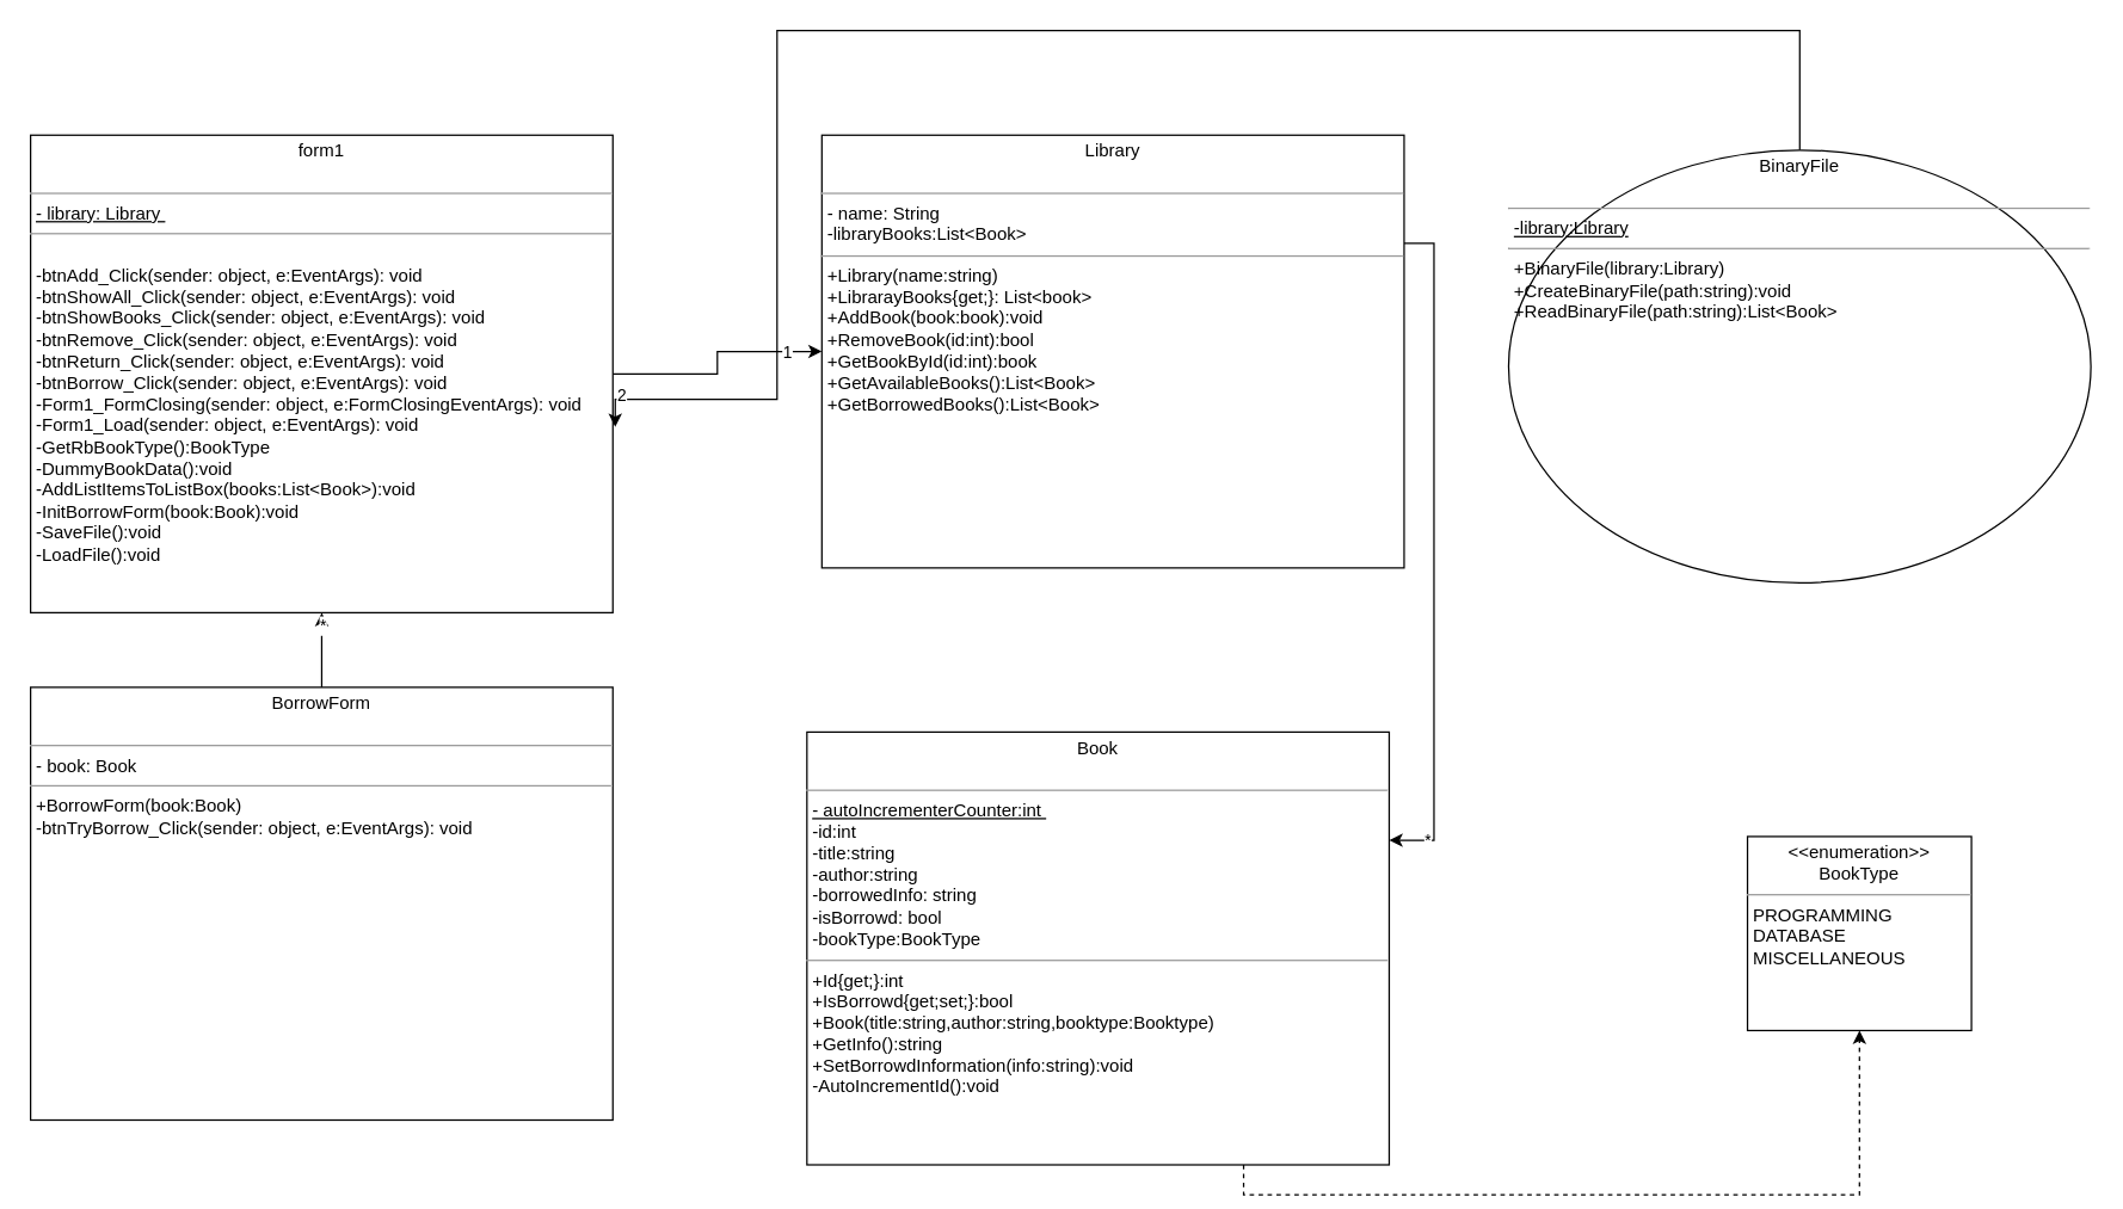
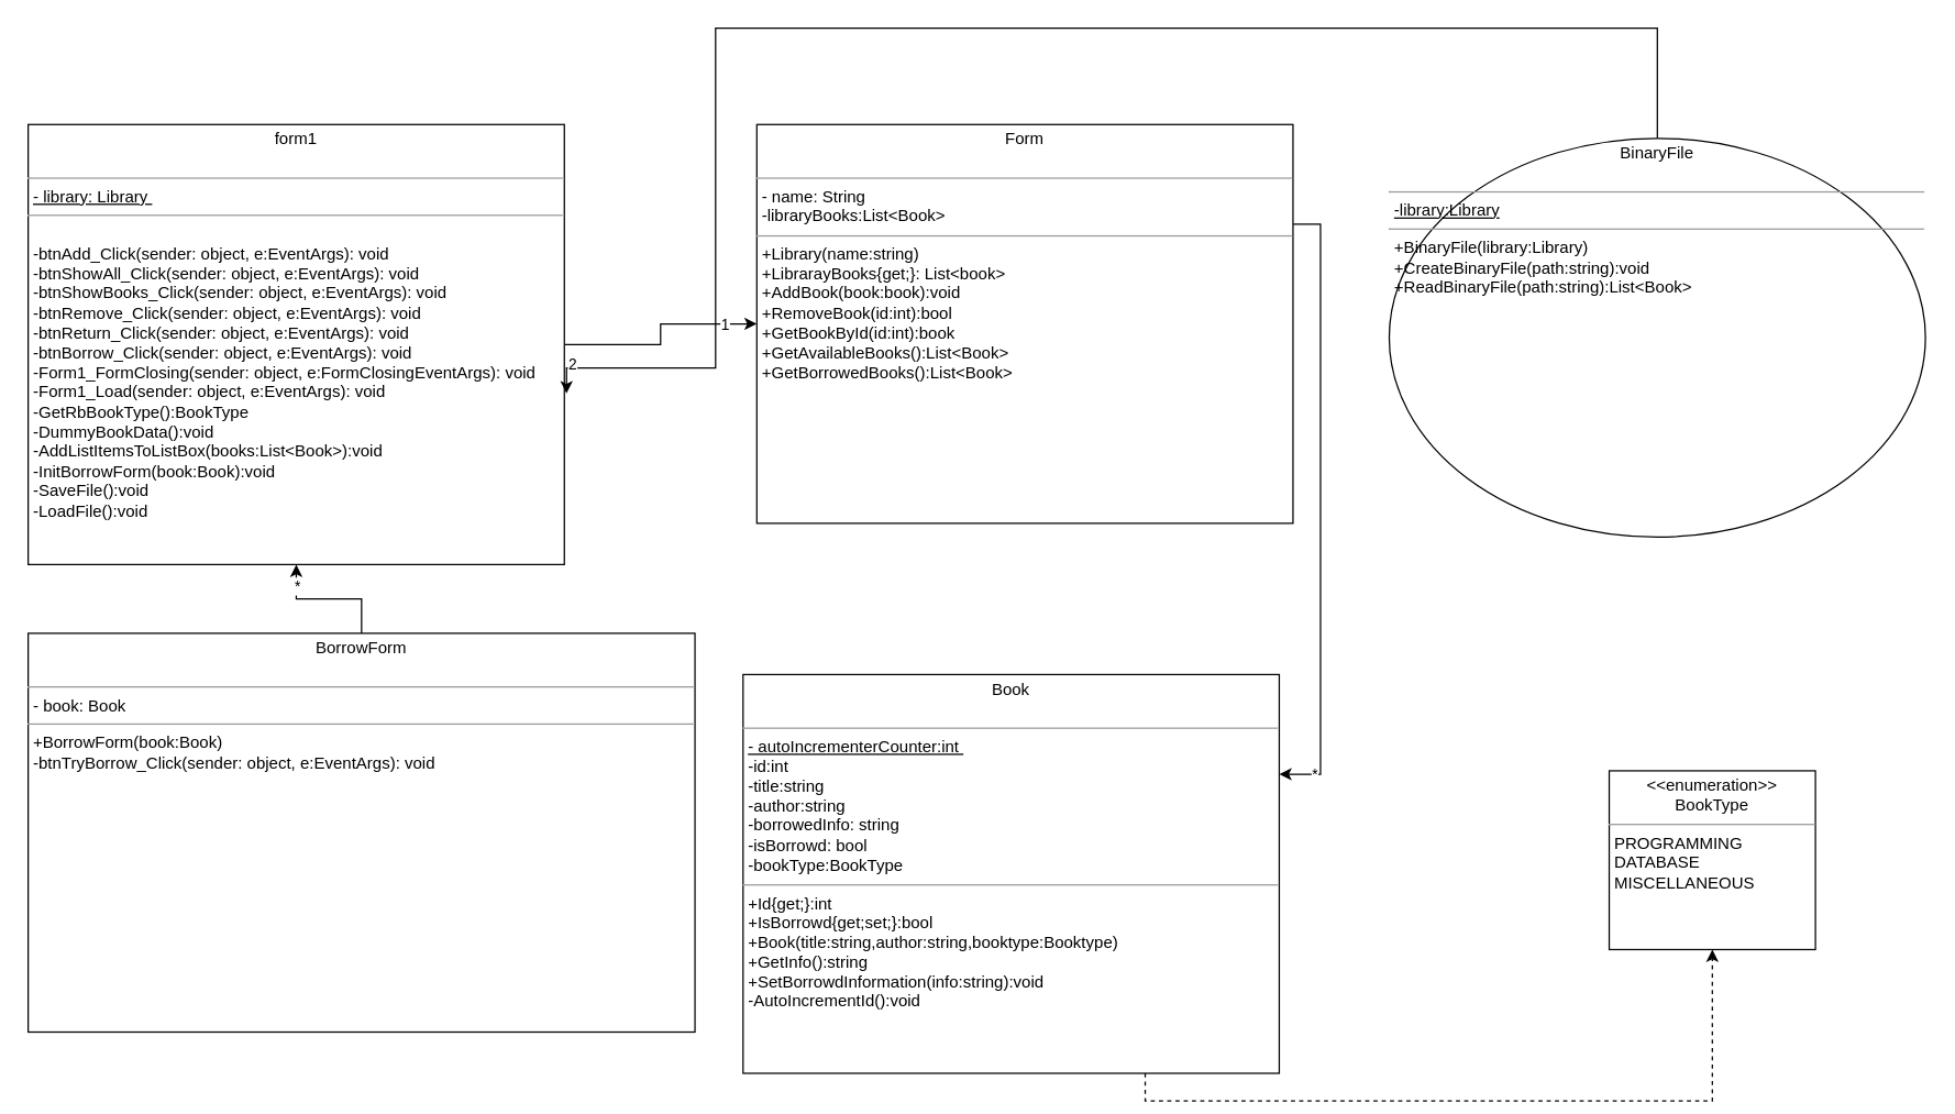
- <mxCell id="7" value="&lt;p style=&quot;margin:0px;margin-top:4px;text-align:center;&quot;&gt;Library&lt;br&gt;&lt;br&gt;&lt;/p&gt;&lt;hr size=&quot;1&quot;&gt;&lt;p style=&quot;margin:0px;margin-left:4px;&quot;&gt;- name: String&lt;br&gt;&lt;/p&gt;&lt;p style=&quot;margin:0px;margin-left:4px;&quot;&gt;-libraryBooks:List&amp;lt;Book&amp;gt;&lt;/p&gt;&lt;hr size=&quot;1&quot;&gt;&lt;p style=&quot;margin:0px;margin-left:4px;&quot;&gt;+Library(name:string)&lt;/p&gt;&lt;p style=&quot;margin:0px;margin-left:4px;&quot;&gt;+LibrarayBooks{get;}: List&amp;lt;book&amp;gt;&lt;/p&gt;&lt;p style=&quot;margin:0px;margin-left:4px;&quot;&gt;+AddBook(book:book):void&lt;/p&gt;&lt;p style=&quot;margin:0px;margin-left:4px;&quot;&gt;+RemoveBook(id:int):bool&lt;/p&gt;&lt;p style=&quot;margin:0px;margin-left:4px;&quot;&gt;+GetBookById(id:int):book&lt;/p&gt;&lt;p style=&quot;margin:0px;margin-left:4px;&quot;&gt;+GetAvailableBooks():List&amp;lt;Book&amp;gt;&lt;/p&gt;&lt;p style=&quot;margin:0px;margin-left:4px;&quot;&gt;+GetBorrowedBooks():List&amp;lt;Book&amp;gt;&lt;/p&gt;&lt;p style=&quot;margin:0px;margin-left:4px;&quot;&gt;&lt;br&gt;&lt;/p&gt;&lt;p style=&quot;margin:0px;margin-left:4px;&quot;&gt;&lt;br&gt;&lt;/p&gt;&lt;div&gt;&lt;br&gt;&lt;/div&gt;&lt;p style=&quot;margin:0px;margin-left:4px;&quot;&gt;&lt;br&gt;&lt;/p&gt;" style="verticalAlign=top;align=left;overflow=fill;fontSize=12;fontFamily=Helvetica;html=1;" parent="1" vertex="1"><mxGeometry x="550" y="90" width="390" height="290" as="geometry" /></mxCell>
+ <mxCell id="7" value="&lt;p style=&quot;margin:0px;margin-top:4px;text-align:center;&quot;&gt;Form&lt;br&gt;&lt;br&gt;&lt;/p&gt;&lt;hr size=&quot;1&quot;&gt;&lt;p style=&quot;margin:0px;margin-left:4px;&quot;&gt;- name: String&lt;br&gt;&lt;/p&gt;&lt;p style=&quot;margin:0px;margin-left:4px;&quot;&gt;-libraryBooks:List&amp;lt;Book&amp;gt;&lt;/p&gt;&lt;hr size=&quot;1&quot;&gt;&lt;p style=&quot;margin:0px;margin-left:4px;&quot;&gt;+Library(name:string)&lt;/p&gt;&lt;p style=&quot;margin:0px;margin-left:4px;&quot;&gt;+LibrarayBooks{get;}: List&amp;lt;book&amp;gt;&lt;/p&gt;&lt;p style=&quot;margin:0px;margin-left:4px;&quot;&gt;+AddBook(book:book):void&lt;/p&gt;&lt;p style=&quot;margin:0px;margin-left:4px;&quot;&gt;+RemoveBook(id:int):bool&lt;/p&gt;&lt;p style=&quot;margin:0px;margin-left:4px;&quot;&gt;+GetBookById(id:int):book&lt;/p&gt;&lt;p style=&quot;margin:0px;margin-left:4px;&quot;&gt;+GetAvailableBooks():List&amp;lt;Book&amp;gt;&lt;/p&gt;&lt;p style=&quot;margin:0px;margin-left:4px;&quot;&gt;+GetBorrowedBooks():List&amp;lt;Book&amp;gt;&lt;/p&gt;&lt;p style=&quot;margin:0px;margin-left:4px;&quot;&gt;&lt;br&gt;&lt;/p&gt;&lt;p style=&quot;margin:0px;margin-left:4px;&quot;&gt;&lt;br&gt;&lt;/p&gt;&lt;div&gt;&lt;br&gt;&lt;/div&gt;&lt;p style=&quot;margin:0px;margin-left:4px;&quot;&gt;&lt;br&gt;&lt;/p&gt;" style="verticalAlign=top;align=left;overflow=fill;fontSize=12;fontFamily=Helvetica;html=1;" parent="1" vertex="1"><mxGeometry x="550" y="90" width="390" height="290" as="geometry" /></mxCell>
- <mxCell id="16" value="&lt;p style=&quot;margin:0px;margin-top:4px;text-align:center;&quot;&gt;BorrowForm&lt;br&gt;&lt;br&gt;&lt;/p&gt;&lt;hr size=&quot;1&quot;&gt;&lt;p style=&quot;margin:0px;margin-left:4px;&quot;&gt;- book: Book&lt;br&gt;&lt;/p&gt;&lt;hr size=&quot;1&quot;&gt;&lt;p style=&quot;margin:0px;margin-left:4px;&quot;&gt;+BorrowForm(book:Book)&lt;/p&gt;&lt;p style=&quot;margin:0px;margin-left:4px;&quot;&gt;-btnTryBorrow_Click(sender: object, e:EventArgs): void&lt;br&gt;&lt;/p&gt;&lt;p style=&quot;margin:0px;margin-left:4px;&quot;&gt;&lt;br&gt;&lt;/p&gt;&lt;p style=&quot;margin:0px;margin-left:4px;&quot;&gt;&lt;br&gt;&lt;/p&gt;&lt;p style=&quot;margin:0px;margin-left:4px;&quot;&gt;&lt;br&gt;&lt;/p&gt;&lt;div&gt;&lt;br&gt;&lt;/div&gt;&lt;p style=&quot;margin:0px;margin-left:4px;&quot;&gt;&lt;br&gt;&lt;/p&gt;" style="verticalAlign=top;align=left;overflow=fill;fontSize=12;fontFamily=Helvetica;html=1;" parent="1" vertex="1"><mxGeometry x="20" y="460" width="390" height="290" as="geometry" /></mxCell>
+ <mxCell id="16" value="&lt;p style=&quot;margin:0px;margin-top:4px;text-align:center;&quot;&gt;BorrowForm&lt;br&gt;&lt;br&gt;&lt;/p&gt;&lt;hr size=&quot;1&quot;&gt;&lt;p style=&quot;margin:0px;margin-left:4px;&quot;&gt;- book: Book&lt;br&gt;&lt;/p&gt;&lt;hr size=&quot;1&quot;&gt;&lt;p style=&quot;margin:0px;margin-left:4px;&quot;&gt;+BorrowForm(book:Book)&lt;/p&gt;&lt;p style=&quot;margin:0px;margin-left:4px;&quot;&gt;-btnTryBorrow_Click(sender: object, e:EventArgs): void&lt;br&gt;&lt;/p&gt;&lt;p style=&quot;margin:0px;margin-left:4px;&quot;&gt;&lt;br&gt;&lt;/p&gt;&lt;p style=&quot;margin:0px;margin-left:4px;&quot;&gt;&lt;br&gt;&lt;/p&gt;&lt;p style=&quot;margin:0px;margin-left:4px;&quot;&gt;&lt;br&gt;&lt;/p&gt;&lt;div&gt;&lt;br&gt;&lt;/div&gt;&lt;p style=&quot;margin:0px;margin-left:4px;&quot;&gt;&lt;br&gt;&lt;/p&gt;" style="verticalAlign=top;align=left;overflow=fill;fontSize=12;fontFamily=Helvetica;html=1;" parent="1" vertex="1"><mxGeometry x="20" y="460" width="485" height="290" as="geometry" /></mxCell>
